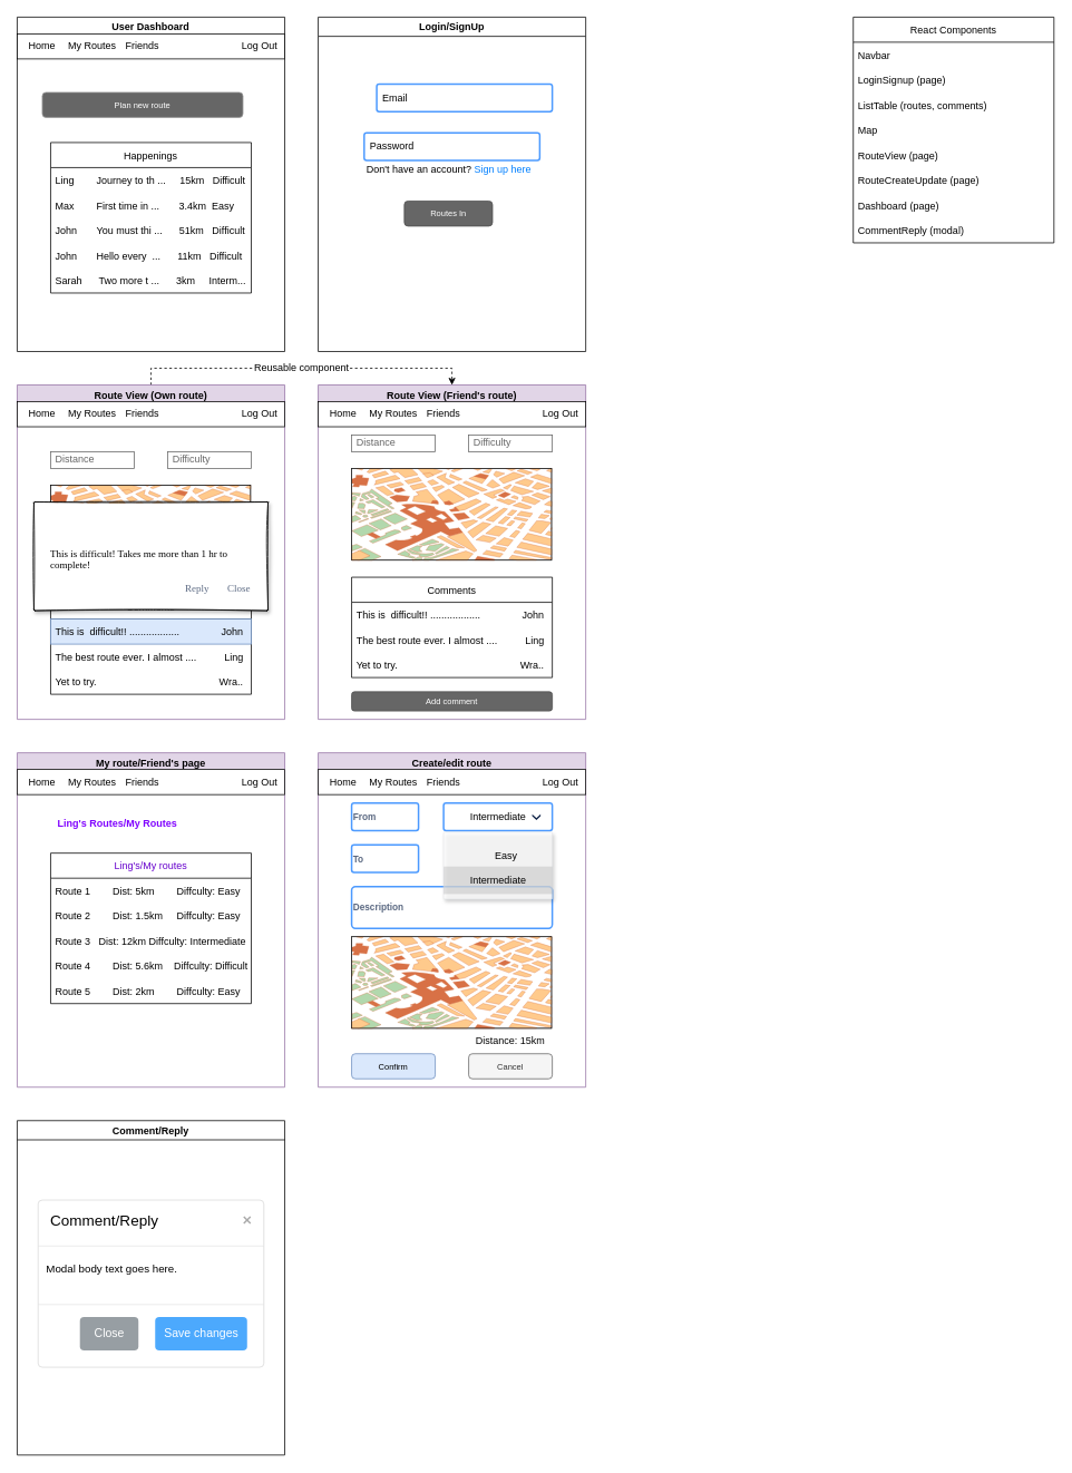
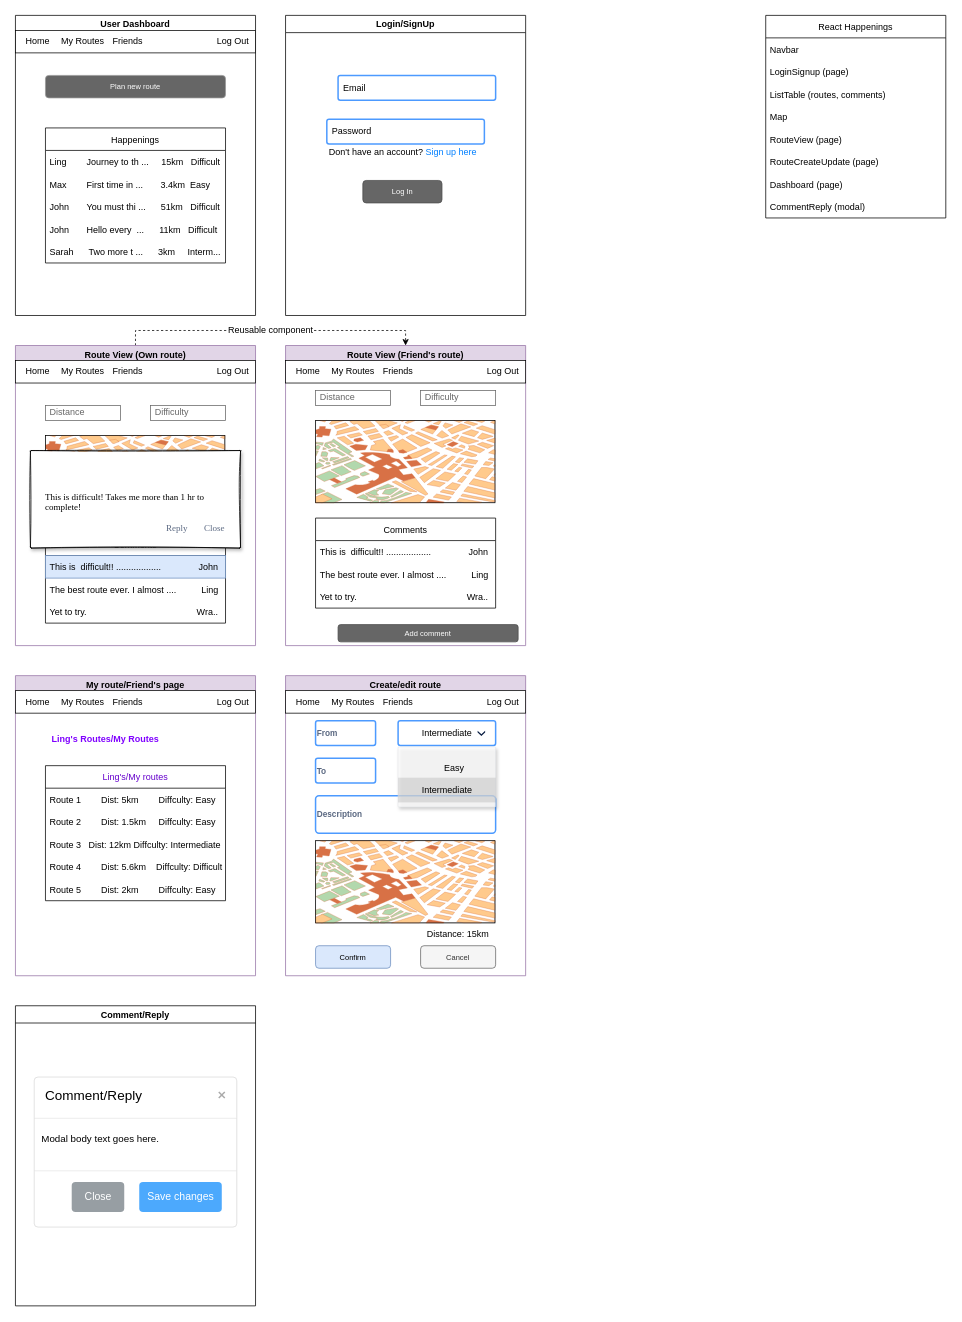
- <mxCell id="73" value="React Components" style="swimlane;fontStyle=0;childLayout=stackLayout;horizontal=1;startSize=30;horizontalStack=0;resizeParent=1;resizeParentMax=0;resizeLast=0;collapsible=1;marginBottom=0;" parent="1" vertex="1"><mxGeometry x="1020" y="20" width="240" height="270" as="geometry" /></mxCell>
+ <mxCell id="73" value="React Happenings" style="swimlane;fontStyle=0;childLayout=stackLayout;horizontal=1;startSize=30;horizontalStack=0;resizeParent=1;resizeParentMax=0;resizeLast=0;collapsible=1;marginBottom=0;" parent="1" vertex="1"><mxGeometry x="1020" y="20" width="240" height="270" as="geometry" /></mxCell>
- <mxCell id="3" value="Plan new route" style="rounded=1;html=1;shadow=0;dashed=0;whiteSpace=wrap;fontSize=10;fillColor=#666666;align=center;strokeColor=#999999;fontColor=#ffffff;" parent="2" vertex="1"><mxGeometry x="30" y="90" width="240" height="30" as="geometry" /></mxCell>
+ <mxCell id="3" value="Plan new route" style="rounded=1;html=1;shadow=0;dashed=0;whiteSpace=wrap;fontSize=10;fillColor=#666666;align=center;strokeColor=#999999;fontColor=#ffffff;" parent="2" vertex="1"><mxGeometry x="40" y="80" width="240" height="30" as="geometry" /></mxCell>
- <mxCell id="107" value="Routes In" style="rounded=1;html=1;shadow=0;dashed=0;whiteSpace=wrap;fontSize=10;fillColor=#666666;align=center;strokeColor=#4D4D4D;fontColor=#ffffff;" parent="104" vertex="1"><mxGeometry x="103" y="220" width="105.5" height="30" as="geometry" /></mxCell>
+ <mxCell id="107" value="Log In" style="rounded=1;html=1;shadow=0;dashed=0;whiteSpace=wrap;fontSize=10;fillColor=#666666;align=center;strokeColor=#4D4D4D;fontColor=#ffffff;" parent="104" vertex="1"><mxGeometry x="103" y="220" width="105.5" height="30" as="geometry" /></mxCell>
- <mxCell id="66" value="Add comment" style="rounded=1;html=1;shadow=0;dashed=0;whiteSpace=wrap;fontSize=10;fillColor=#666666;align=center;strokeColor=#4D4D4D;fontColor=#ffffff;" parent="58" vertex="1"><mxGeometry x="40" y="367" width="240" height="23" as="geometry" /></mxCell>
+ <mxCell id="66" value="Add comment" style="rounded=1;html=1;shadow=0;dashed=0;whiteSpace=wrap;fontSize=10;fillColor=#666666;align=center;strokeColor=#4D4D4D;fontColor=#ffffff;" parent="58" vertex="1"><mxGeometry x="70" y="372" width="240" height="23" as="geometry" /></mxCell>
